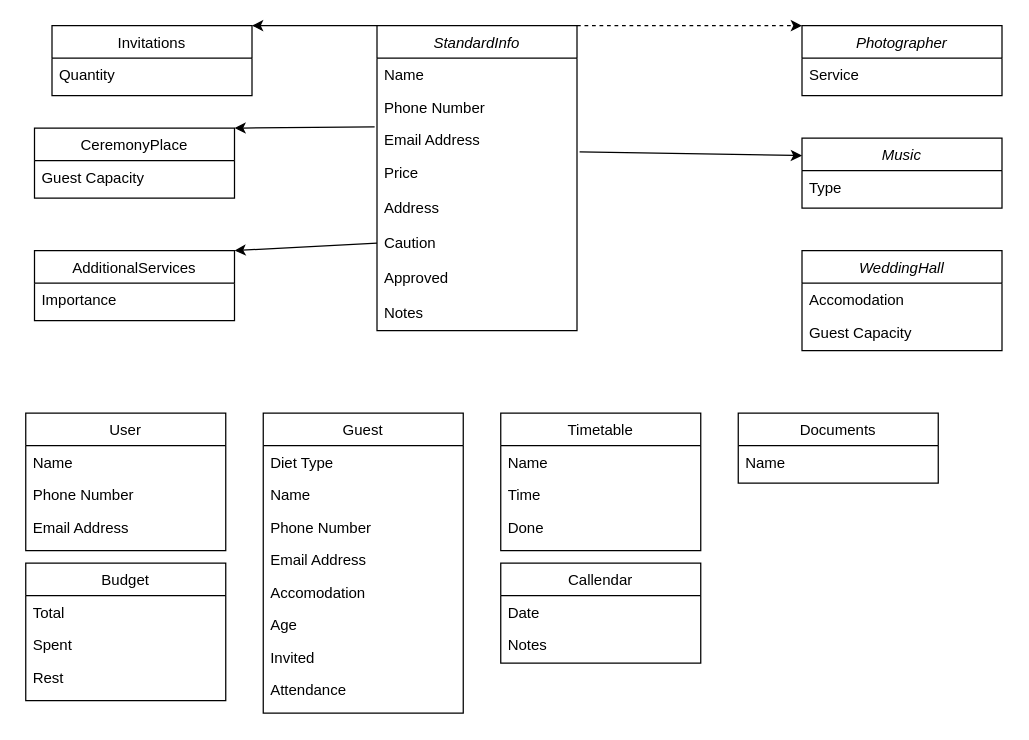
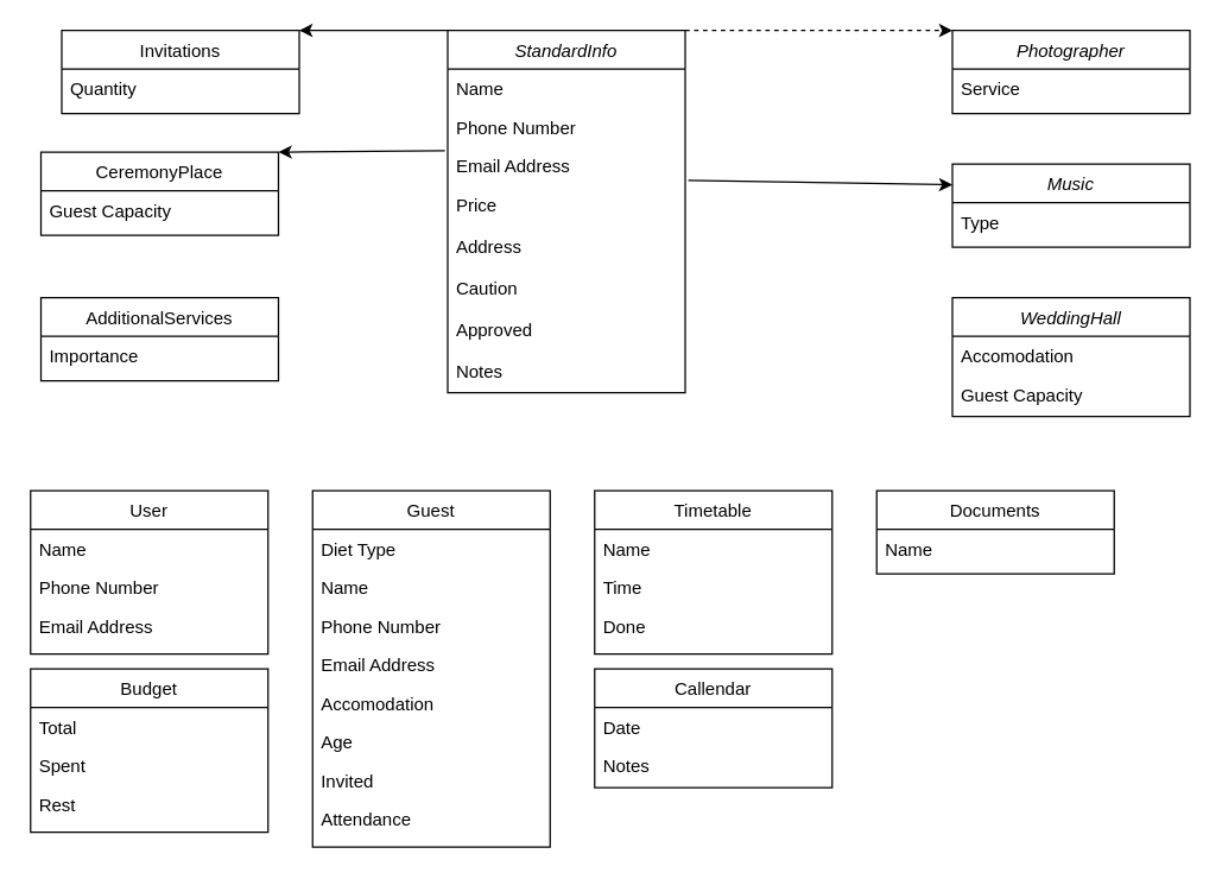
- <mxCell id="46" value="" style="endArrow=classic;html=1;rounded=0;entryX=1;entryY=0;entryDx=0;entryDy=0;exitX=0;exitY=0.5;exitDx=0;exitDy=0;" edge="1" parent="1" source="12" target="44"><mxGeometry width="50" height="50" relative="1" as="geometry"><mxPoint x="260" y="160" as="sourcePoint" /><mxPoint x="400" y="310" as="targetPoint" /></mxGeometry></mxCell>
